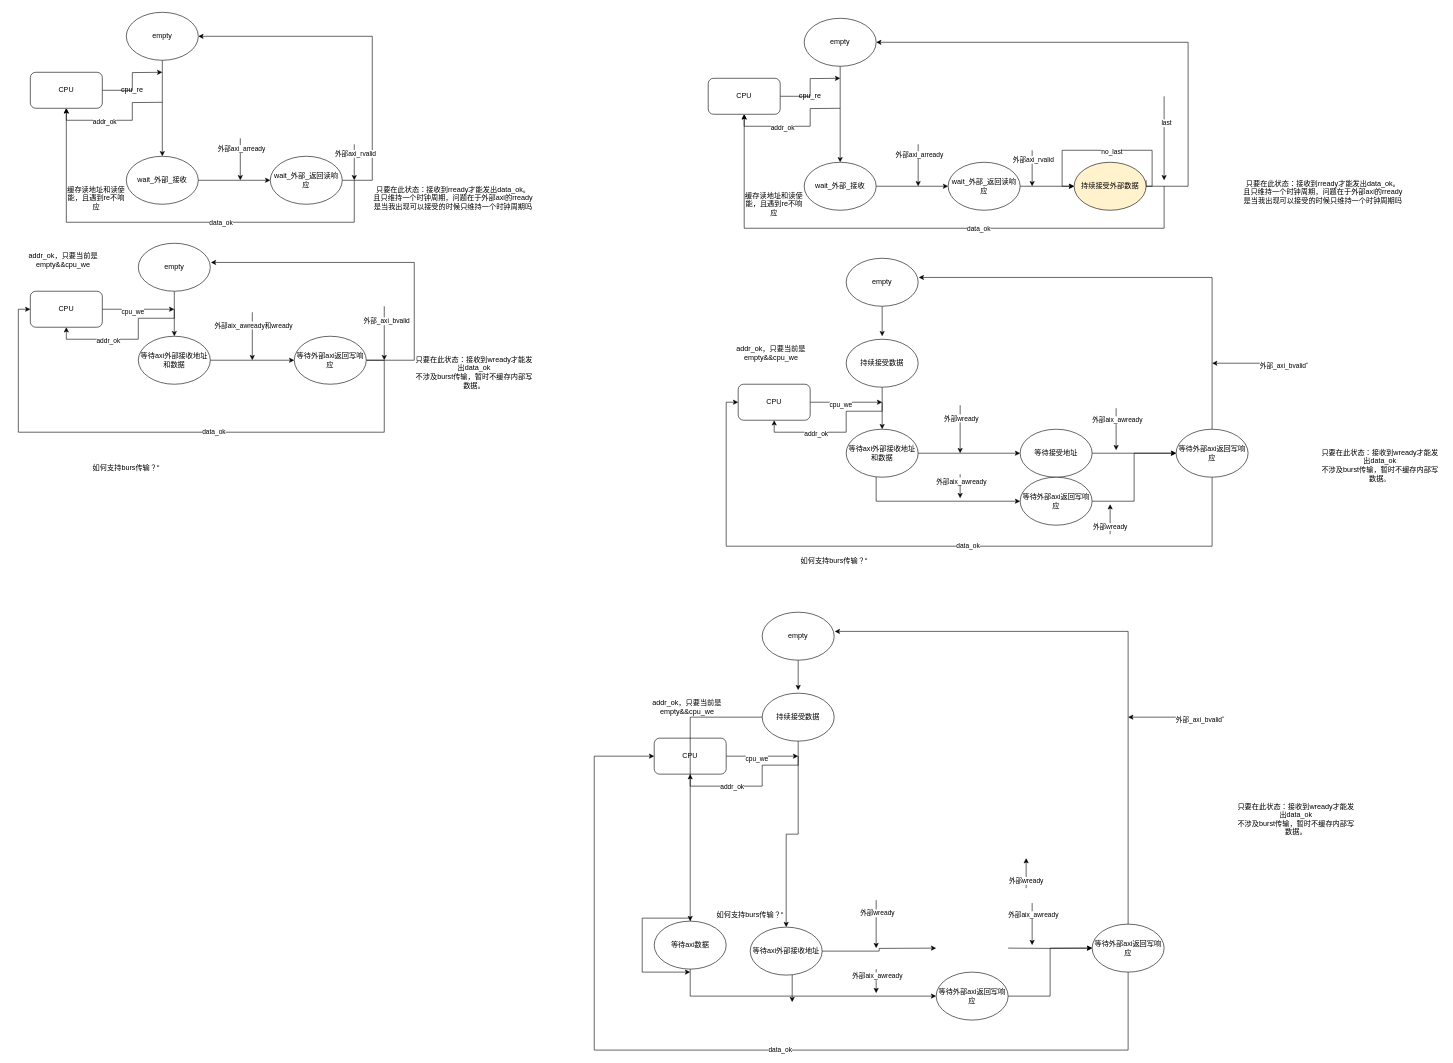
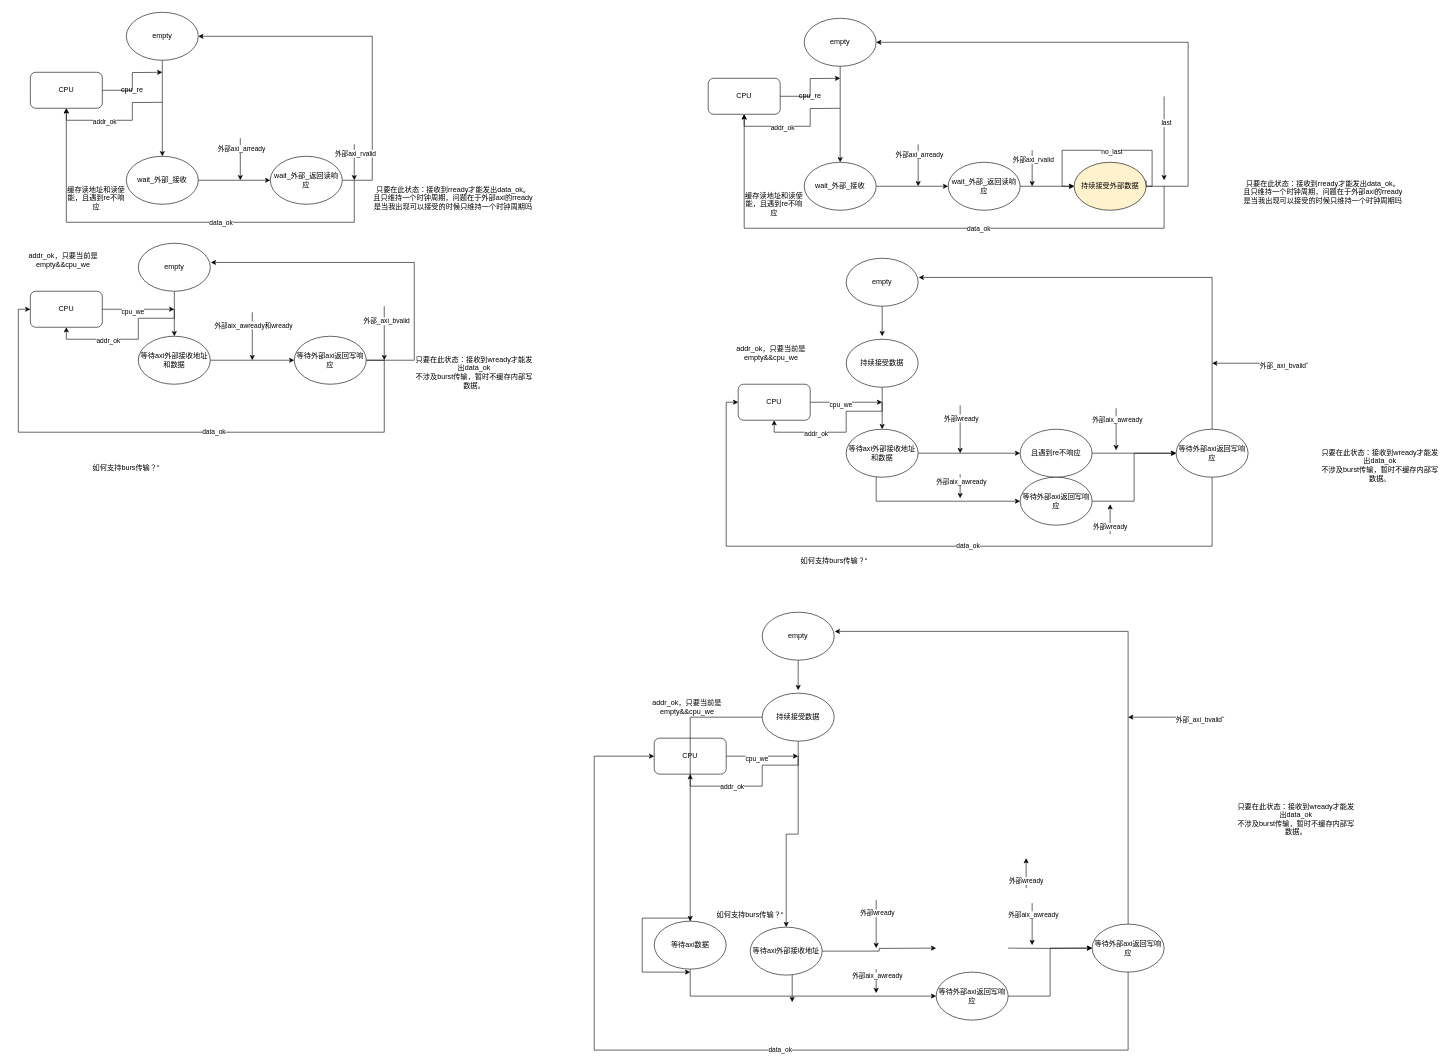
- <mxCell id="90" value="等待接受地址" style="ellipse;whiteSpace=wrap;html=1;" parent="1" vertex="1"><mxGeometry x="1700" y="715" width="120" height="80" as="geometry" /></mxCell>
+ <mxCell id="90" value="且遇到re不响应" style="ellipse;whiteSpace=wrap;html=1;" parent="1" vertex="1"><mxGeometry x="1700" y="715" width="120" height="80" as="geometry" /></mxCell>
